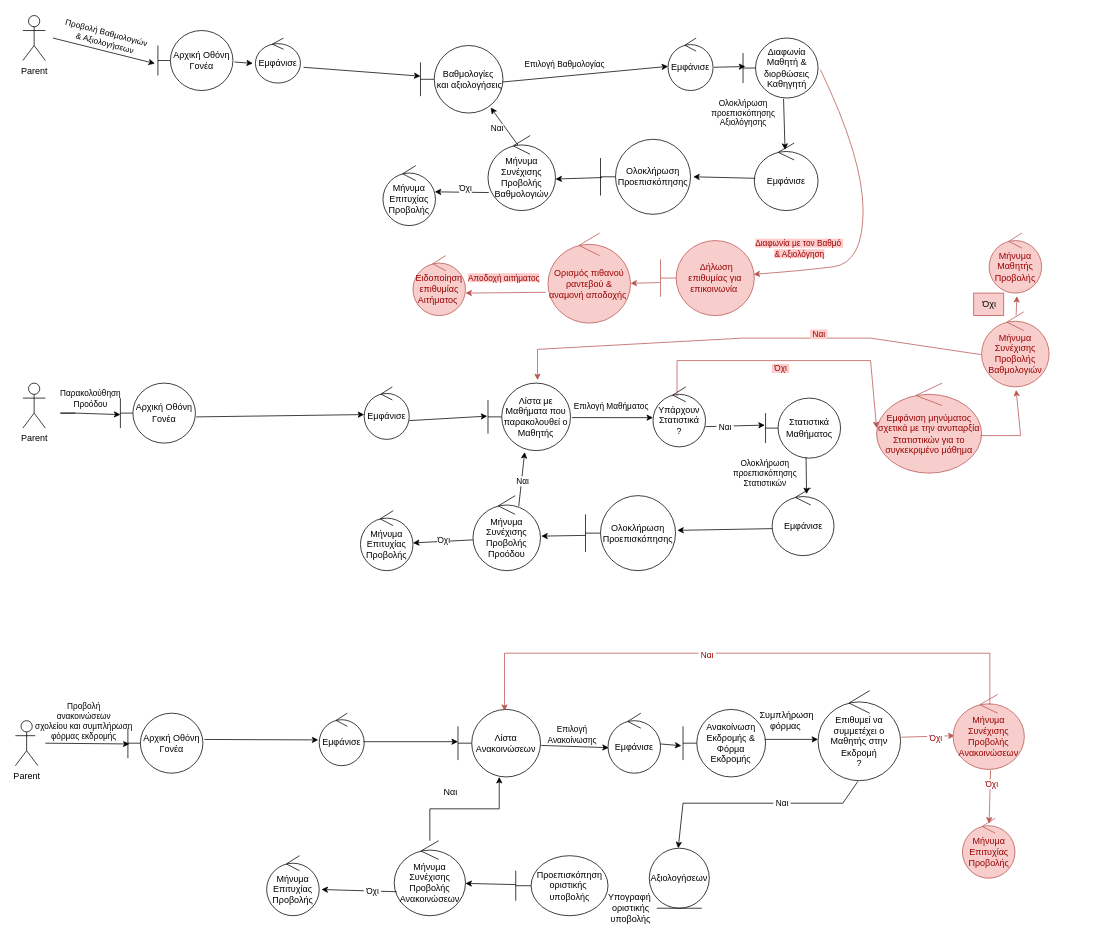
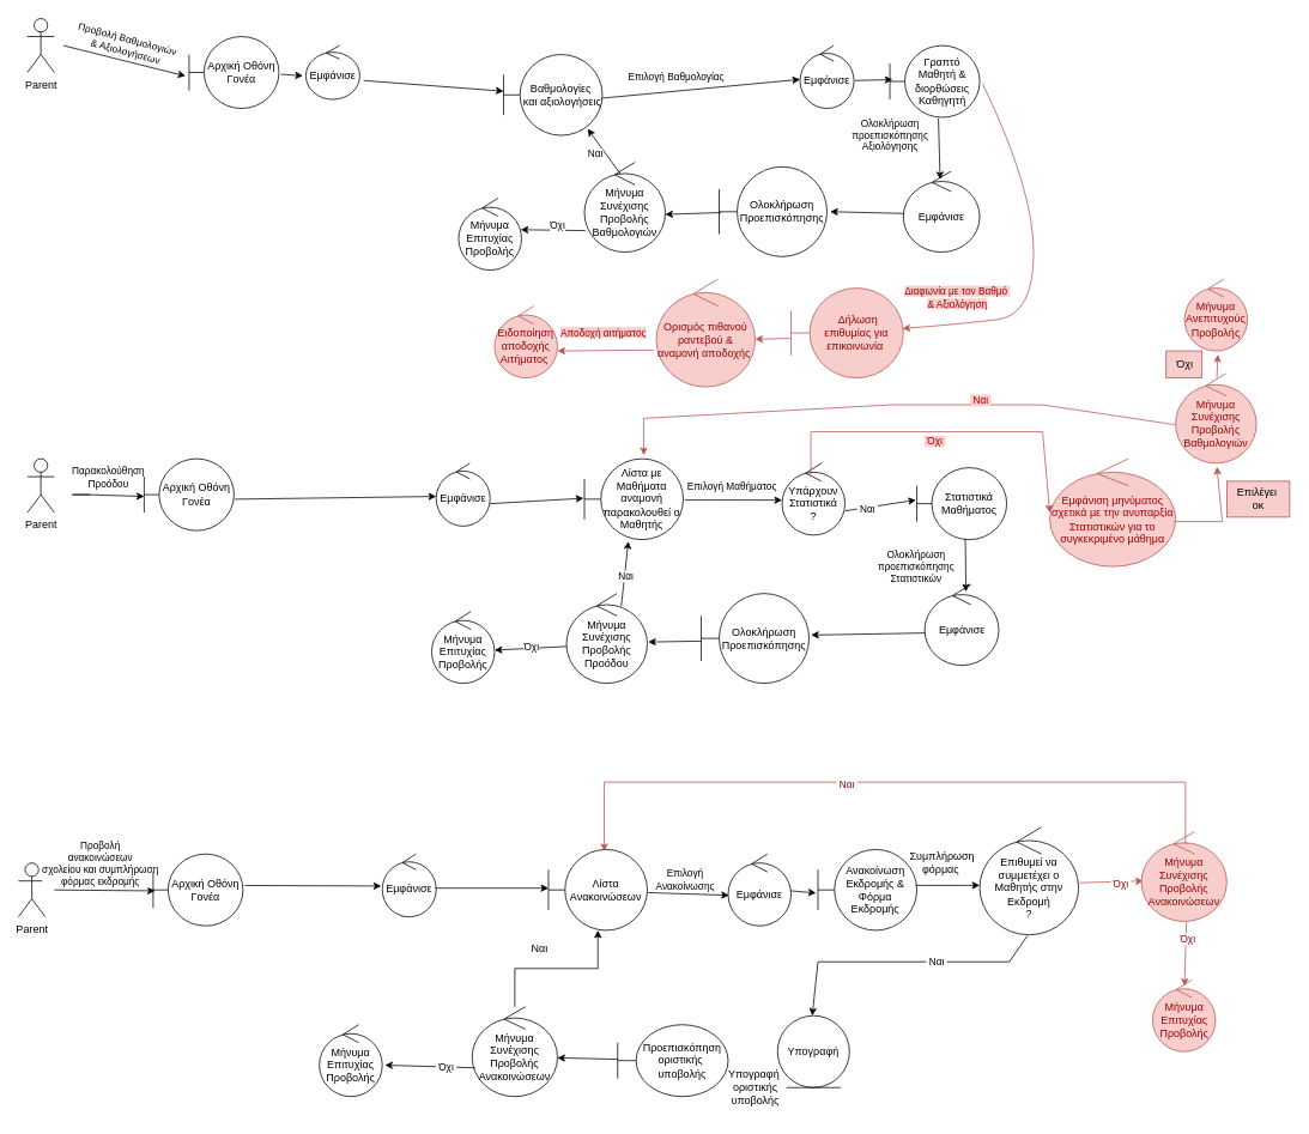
- <mxCell id="13" value="Διαφωνία Μαθητή &amp;amp; διορθώσεις Καθηγητή" style="shape=umlBoundary;whiteSpace=wrap;html=1;" parent="1" vertex="1"><mxGeometry x="990" y="50" width="100" height="80" as="geometry" /></mxCell>
+ <mxCell id="13" value="Γραπτό Μαθητή &amp;amp; διορθώσεις Καθηγητή" style="shape=umlBoundary;whiteSpace=wrap;html=1;" parent="1" vertex="1"><mxGeometry x="990" y="50" width="100" height="80" as="geometry" /></mxCell>
- <mxCell id="68" value="&lt;font color=&quot;#990000&quot;&gt;Μήνυμα Μαθητής Προβολής&lt;/font&gt;" style="ellipse;shape=umlControl;whiteSpace=wrap;html=1;fillColor=#f8cecc;strokeColor=#b85450;" parent="1" vertex="1"><mxGeometry x="1318" y="310" width="70" height="80" as="geometry" /></mxCell>
+ <mxCell id="68" value="&lt;font color=&quot;#990000&quot;&gt;Μήνυμα Ανεπιτυχούς Προβολής&lt;/font&gt;" style="ellipse;shape=umlControl;whiteSpace=wrap;html=1;fillColor=#f8cecc;strokeColor=#b85450;" parent="1" vertex="1"><mxGeometry x="1318" y="310" width="70" height="80" as="geometry" /></mxCell>
- <mxCell id="34" value="&lt;font color=&quot;#990000&quot;&gt;Ειδοποίηση επιθυμίας Αιτήματος&amp;nbsp;&lt;/font&gt;" style="ellipse;shape=umlControl;whiteSpace=wrap;html=1;fillColor=#f8cecc;strokeColor=#b85450;" parent="1" vertex="1"><mxGeometry x="550" y="340" width="70" height="80" as="geometry" /></mxCell>
+ <mxCell id="34" value="&lt;font color=&quot;#990000&quot;&gt;Ειδοποίηση αποδοχής Αιτήματος&amp;nbsp;&lt;/font&gt;" style="ellipse;shape=umlControl;whiteSpace=wrap;html=1;fillColor=#f8cecc;strokeColor=#b85450;" parent="1" vertex="1"><mxGeometry x="550" y="340" width="70" height="80" as="geometry" /></mxCell>
- <mxCell id="41" value="Λίστα με Μαθήματα που παρακολουθεί ο Μαθητής" style="shape=umlBoundary;whiteSpace=wrap;html=1;" parent="1" vertex="1"><mxGeometry x="650" y="510" width="110" height="90" as="geometry" /></mxCell>
+ <mxCell id="41" value="Λίστα με Μαθήματα αναμονή παρακολουθεί ο Μαθητής" style="shape=umlBoundary;whiteSpace=wrap;html=1;" parent="1" vertex="1"><mxGeometry x="650" y="510" width="110" height="90" as="geometry" /></mxCell>
+ <mxCell id="100" value="Επιλέγει&amp;nbsp;&lt;br&gt;οκ" style="text;html=1;align=center;verticalAlign=middle;resizable=0;points=[];autosize=1;strokeColor=#b85450;fillColor=#f8cecc;" vertex="1" parent="1"><mxGeometry x="1365" y="535" width="70" height="40" as="geometry" /></mxCell>
- <mxCell id="46" value="Στατιστικά Μαθήματος" style="shape=umlBoundary;whiteSpace=wrap;html=1;" parent="1" vertex="1"><mxGeometry x="1020" y="530" width="100" height="80" as="geometry" /></mxCell>
+ <mxCell id="46" value="Στατιστικά Μαθήματος" style="shape=umlBoundary;whiteSpace=wrap;html=1;" parent="1" vertex="1"><mxGeometry x="1020" y="520" width="100" height="80" as="geometry" /></mxCell>
- <mxCell id="103" value="Αξιολογήσεων" style="ellipse;shape=umlEntity;whiteSpace=wrap;html=1;" vertex="1" parent="1"><mxGeometry x="865" y="1130" width="80" height="80" as="geometry" /></mxCell>
+ <mxCell id="103" value="Υπογραφή" style="ellipse;shape=umlEntity;whiteSpace=wrap;html=1;" vertex="1" parent="1"><mxGeometry x="865" y="1130" width="80" height="80" as="geometry" /></mxCell>
